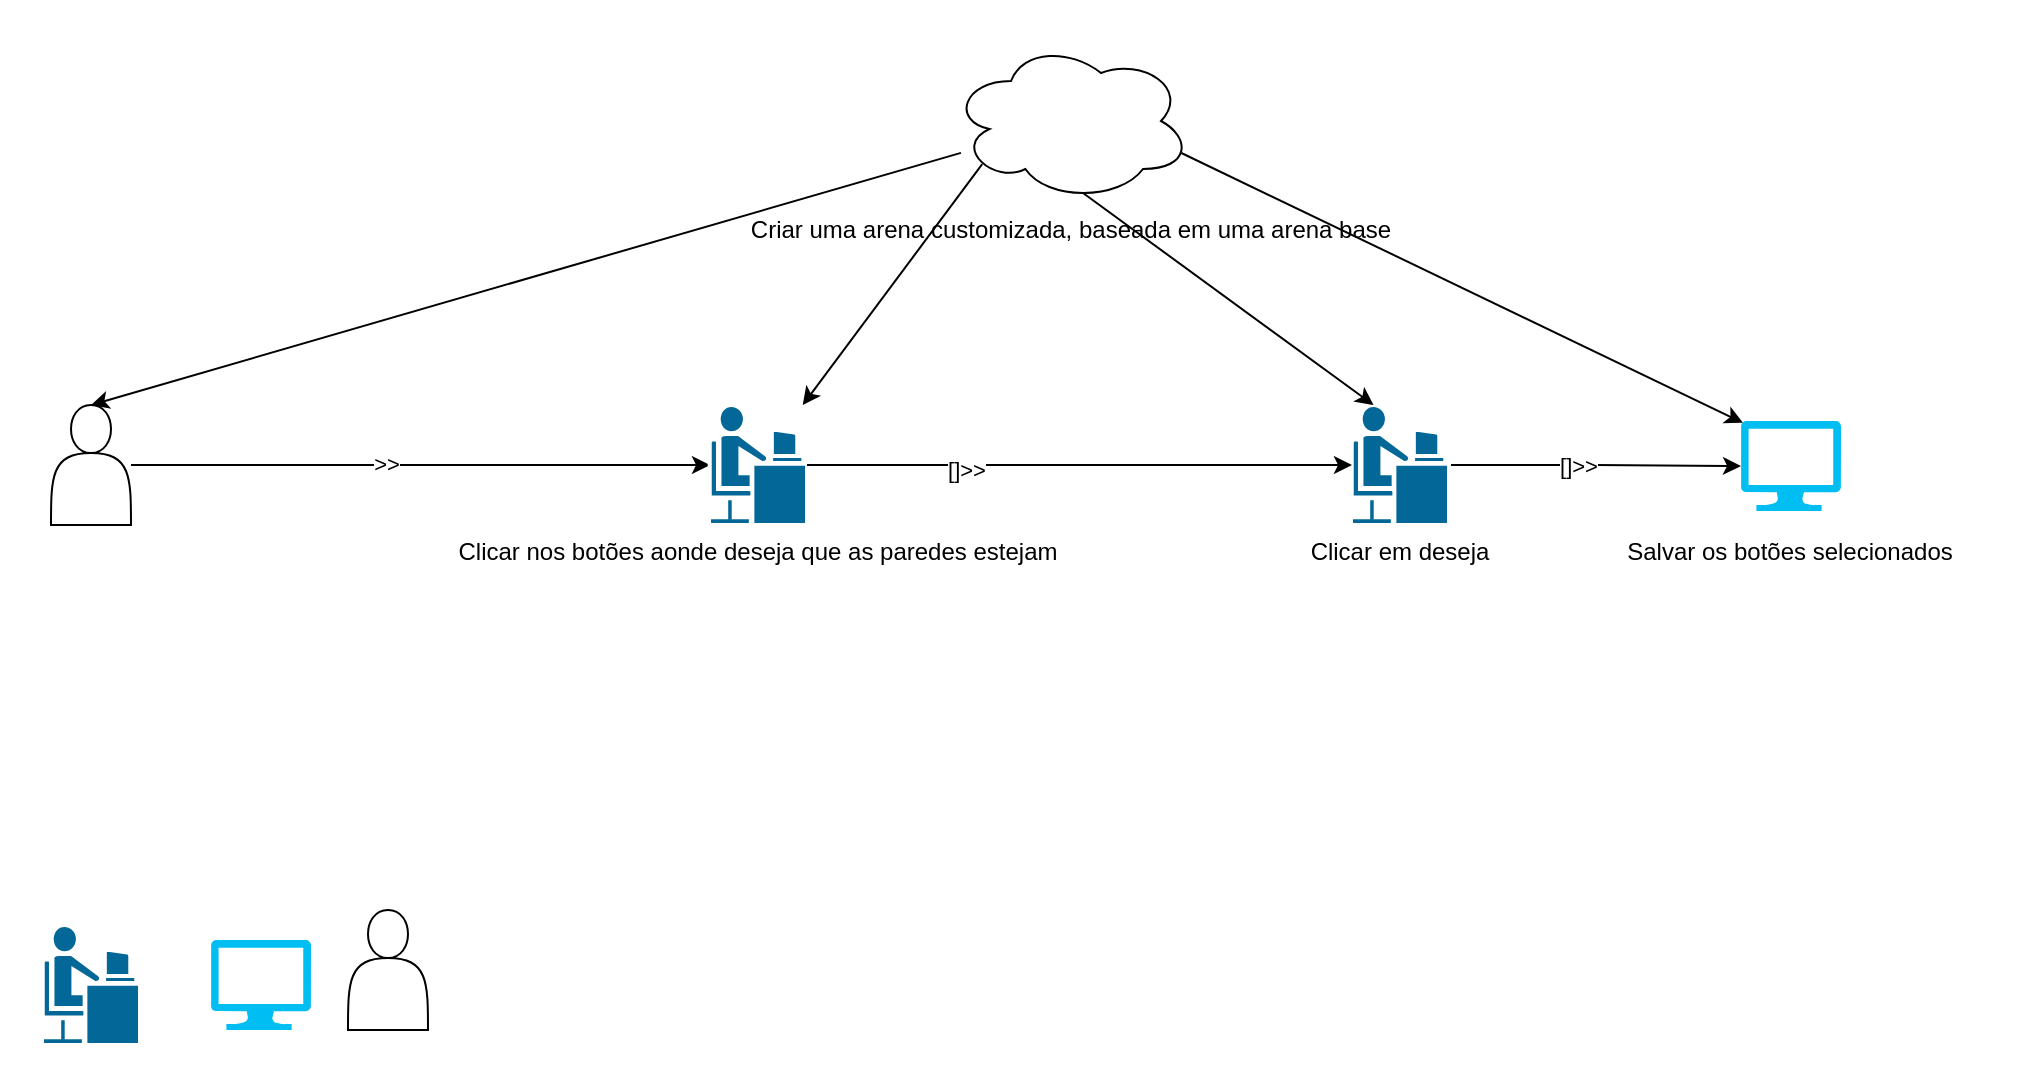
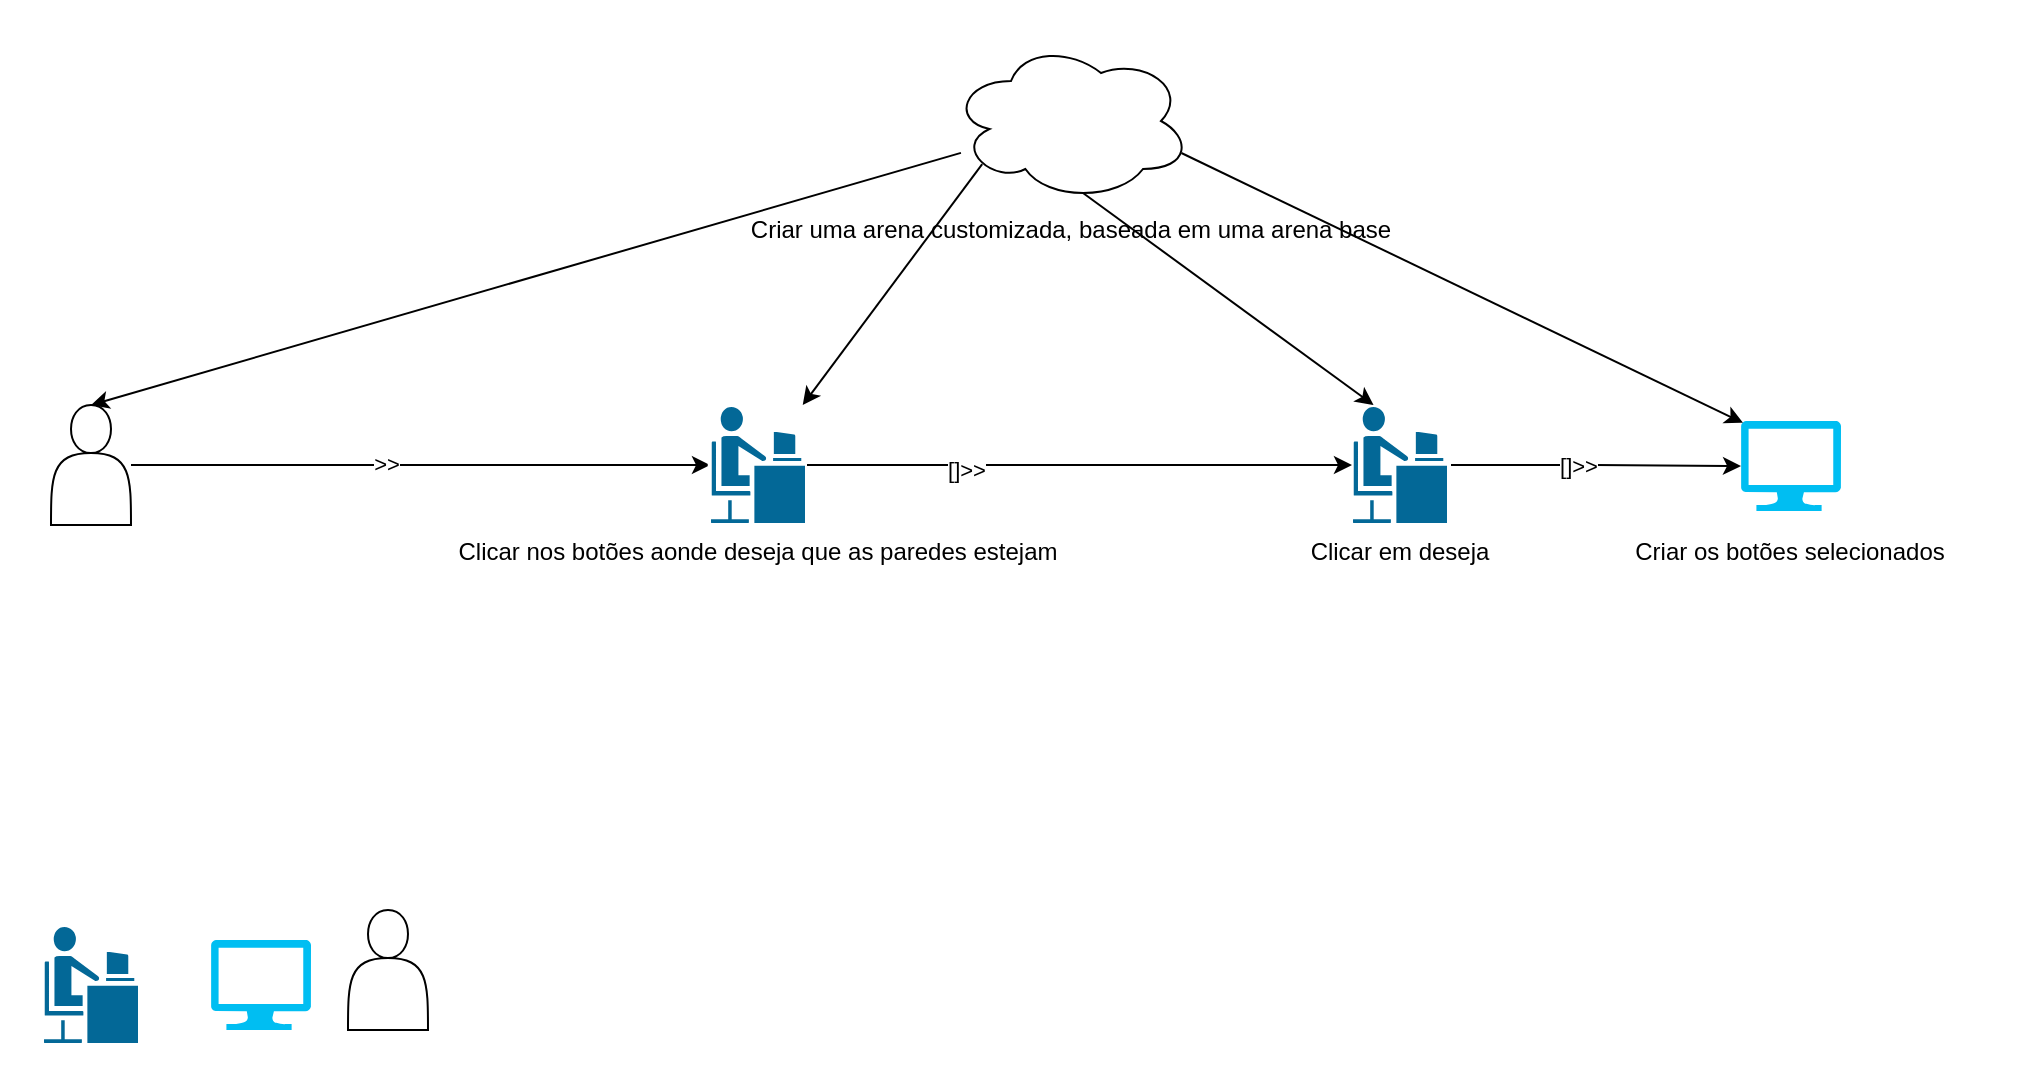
- <mxCell id="10" value="Salvar os botões selecionados" style="text;whiteSpace=wrap;align=center;" vertex="1" parent="1"><mxGeometry x="795" y="262" width="200" height="40" as="geometry" /></mxCell>
+ <mxCell id="10" value="Criar os botões selecionados" style="text;whiteSpace=wrap;align=center;" vertex="1" parent="1"><mxGeometry x="795" y="262" width="200" height="40" as="geometry" /></mxCell>
